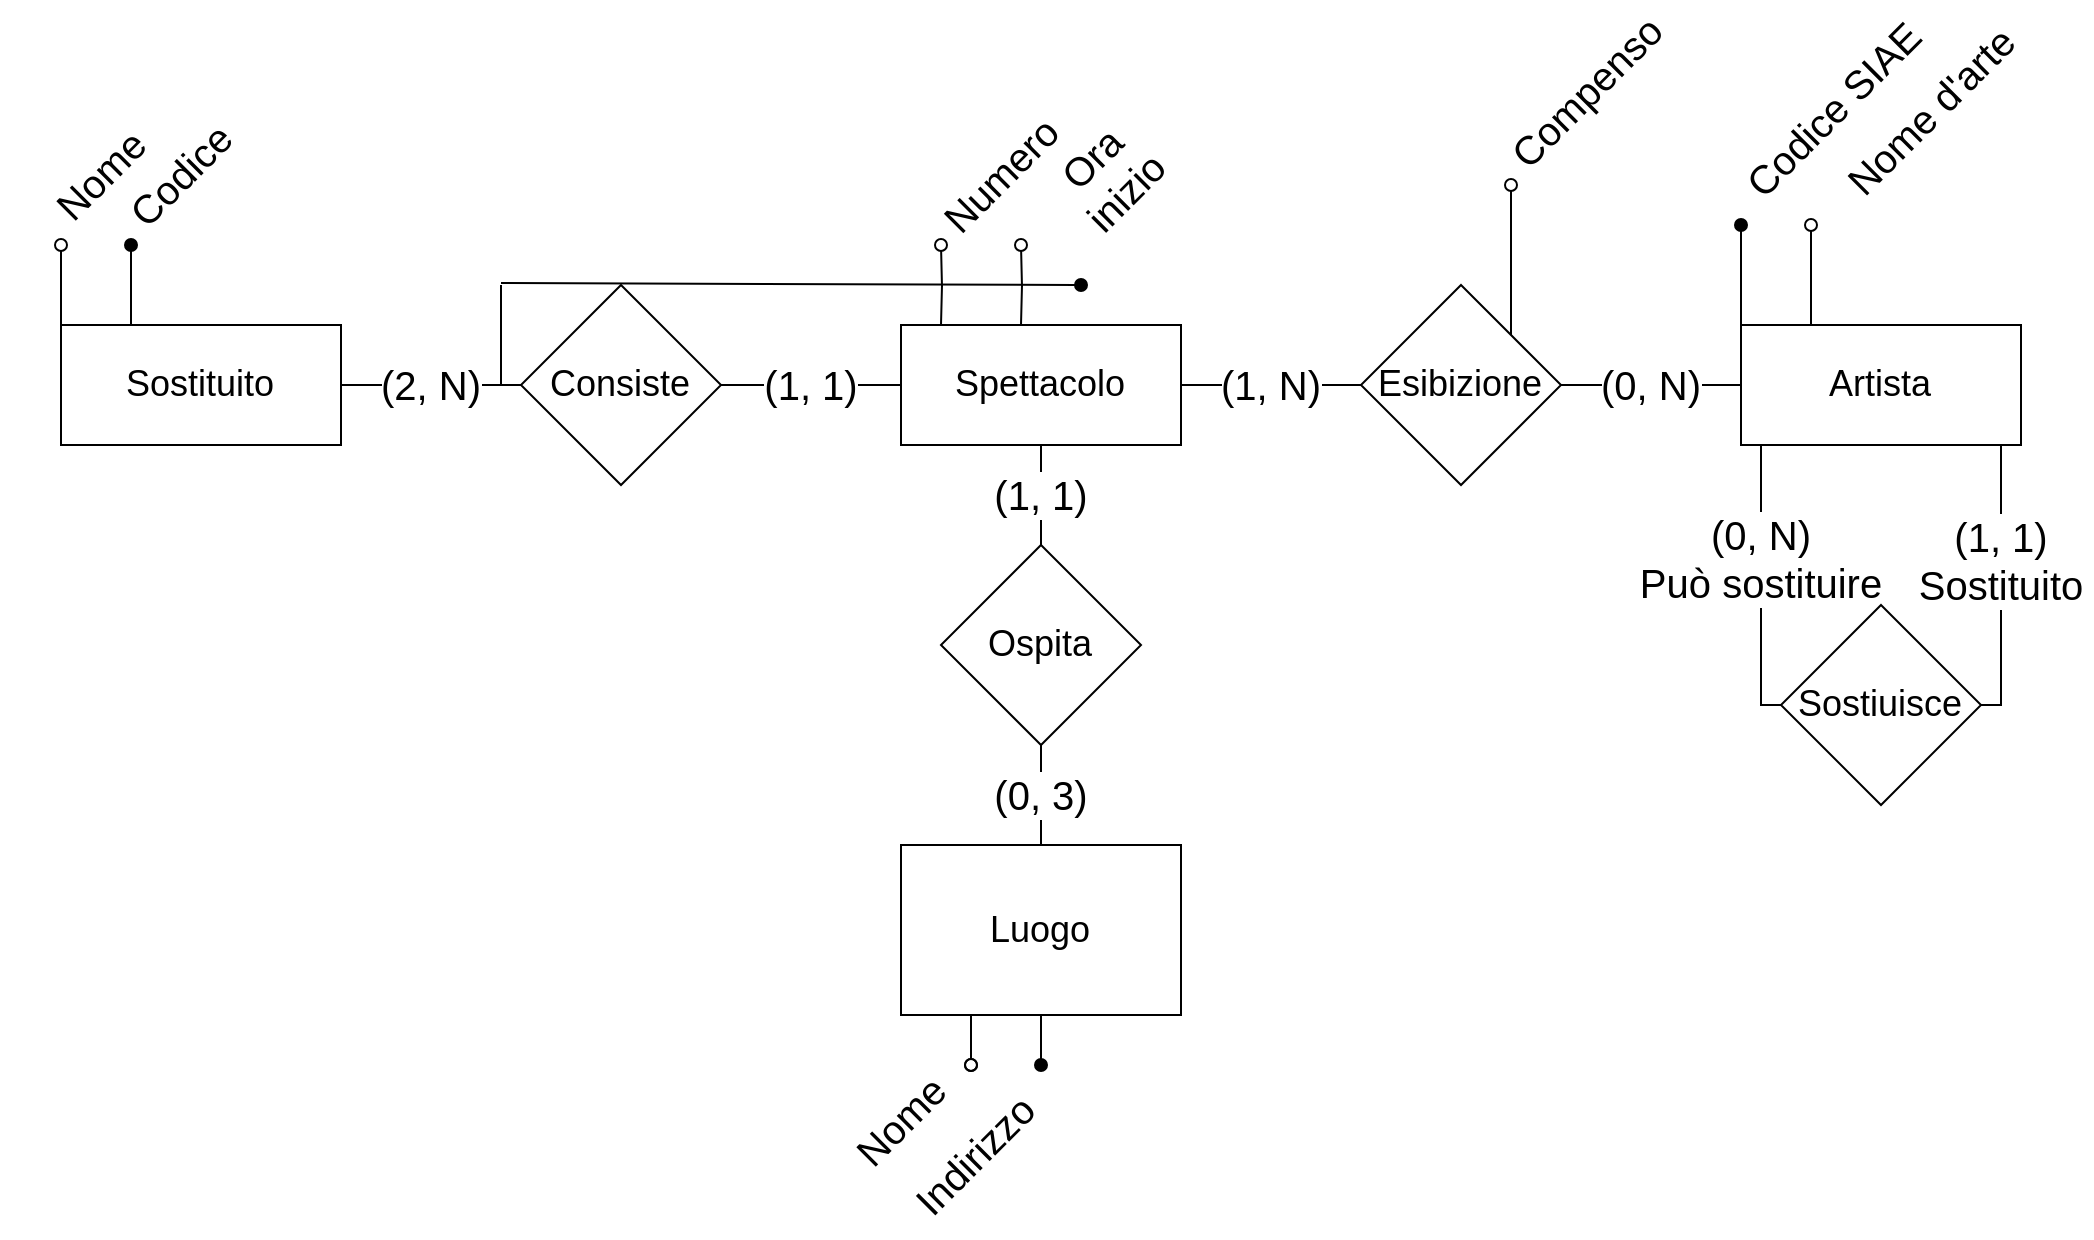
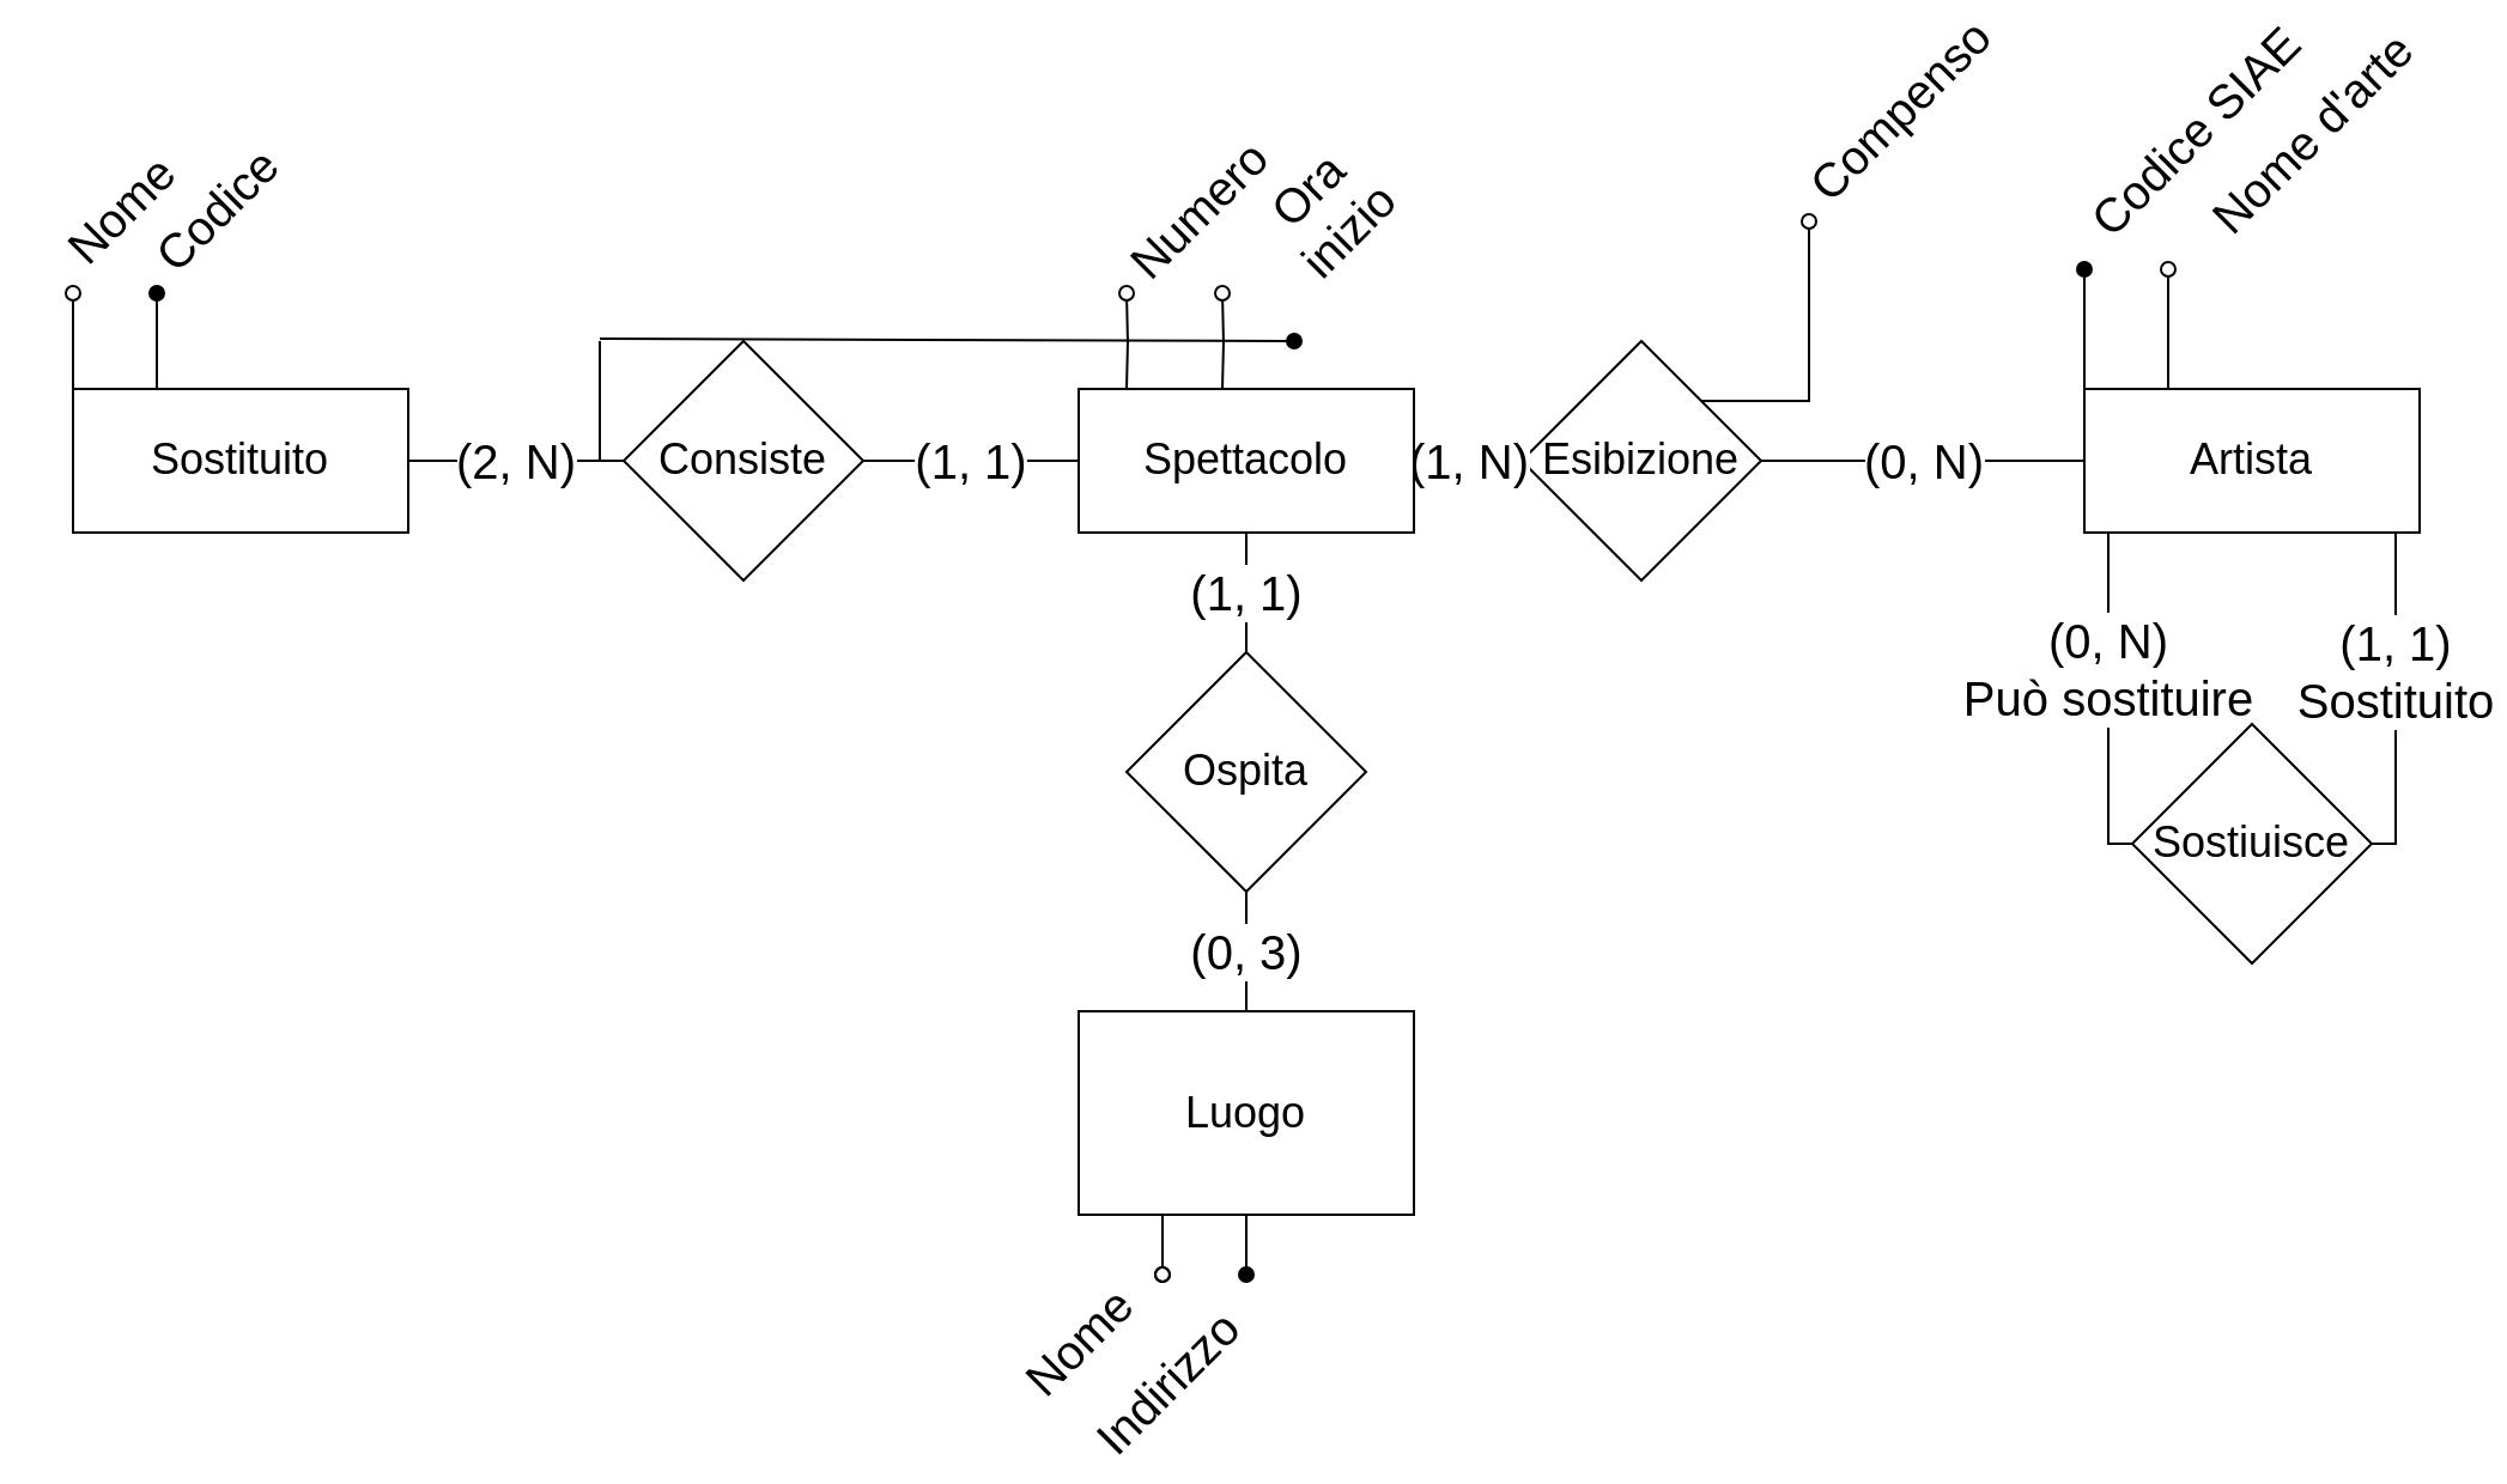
- <mxCell id="9" value="Esibizione" style="rhombus;whiteSpace=wrap;html=1;fontFamily=Helvetica;fontSize=18;fontColor=default;" parent="1" vertex="1"><mxGeometry x="680" y="132" width="100" height="100" as="geometry" /></mxCell>
+ <mxCell id="9" value="Esibizione" style="rhombus;whiteSpace=wrap;html=1;fontFamily=Helvetica;fontSize=18;fontColor=default;" parent="1" vertex="1"><mxGeometry x="635" y="132" width="100" height="100" as="geometry" /></mxCell>
